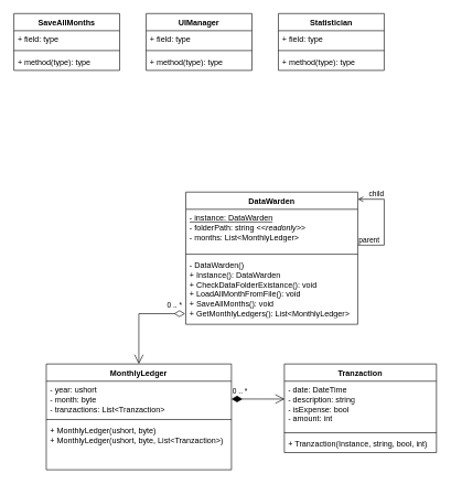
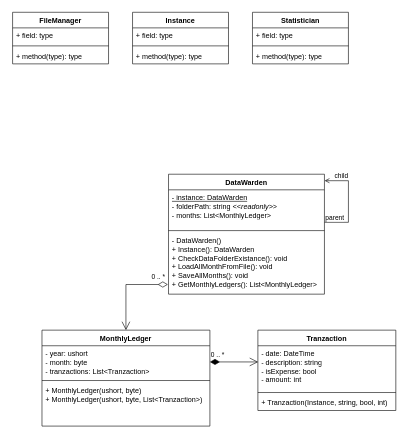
- <mxCell id="23" value="SaveAllMonths" style="swimlane;fontStyle=1;align=center;verticalAlign=top;childLayout=stackLayout;horizontal=1;startSize=26;horizontalStack=0;resizeParent=1;resizeParentMax=0;resizeLast=0;collapsible=1;marginBottom=0;whiteSpace=wrap;html=1;" vertex="1" parent="1"><mxGeometry x="20" y="20" width="160" height="86" as="geometry" /></mxCell>
+ <mxCell id="23" value="FileManager" style="swimlane;fontStyle=1;align=center;verticalAlign=top;childLayout=stackLayout;horizontal=1;startSize=26;horizontalStack=0;resizeParent=1;resizeParentMax=0;resizeLast=0;collapsible=1;marginBottom=0;whiteSpace=wrap;html=1;" vertex="1" parent="1"><mxGeometry x="20" y="20" width="160" height="86" as="geometry" /></mxCell>
- <mxCell id="27" value="UIManager" style="swimlane;fontStyle=1;align=center;verticalAlign=top;childLayout=stackLayout;horizontal=1;startSize=26;horizontalStack=0;resizeParent=1;resizeParentMax=0;resizeLast=0;collapsible=1;marginBottom=0;whiteSpace=wrap;html=1;" vertex="1" parent="1"><mxGeometry x="220" y="20" width="160" height="86" as="geometry" /></mxCell>
+ <mxCell id="27" value="Instance" style="swimlane;fontStyle=1;align=center;verticalAlign=top;childLayout=stackLayout;horizontal=1;startSize=26;horizontalStack=0;resizeParent=1;resizeParentMax=0;resizeLast=0;collapsible=1;marginBottom=0;whiteSpace=wrap;html=1;" vertex="1" parent="1"><mxGeometry x="220" y="20" width="160" height="86" as="geometry" /></mxCell>
